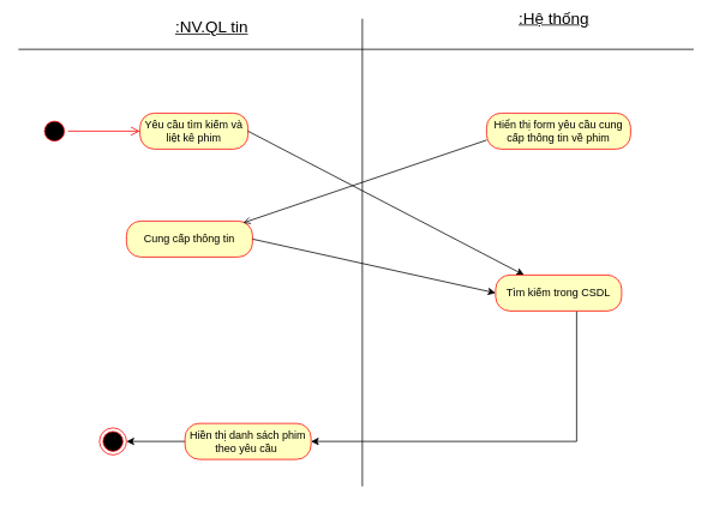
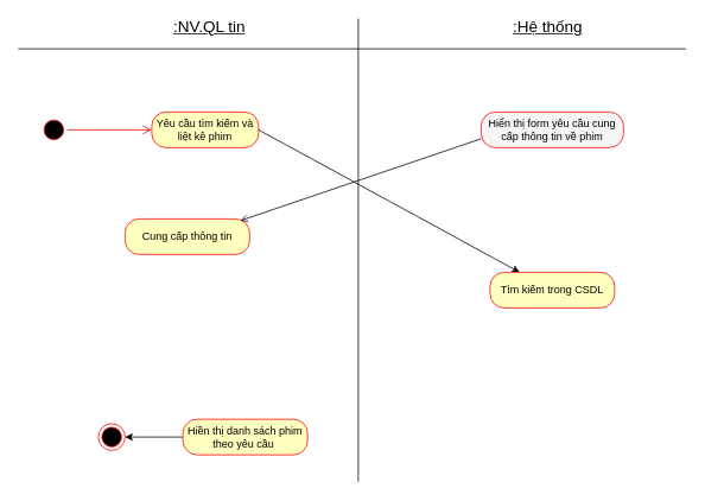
- <mxCell id="5" value="&lt;u&gt;&lt;font style=&quot;font-size: 18px&quot;&gt;:Hệ thống&lt;/font&gt;&lt;/u&gt;" style="text;html=1;strokeColor=none;fillColor=none;align=center;verticalAlign=middle;whiteSpace=wrap;rounded=0;" vertex="1" parent="1"><mxGeometry x="570" y="10" width="90" height="20" as="geometry" /></mxCell>
+ <mxCell id="5" value="&lt;u&gt;&lt;font style=&quot;font-size: 18px&quot;&gt;:Hệ thống&lt;/font&gt;&lt;/u&gt;" style="text;html=1;strokeColor=none;fillColor=none;align=center;verticalAlign=middle;whiteSpace=wrap;rounded=0;" vertex="1" parent="1"><mxGeometry x="570" y="20" width="90" height="20" as="geometry" /></mxCell>
- <mxCell id="8" value="Yêu cầu tìm kiếm và liệt kê phim" style="rounded=1;whiteSpace=wrap;html=1;arcSize=40;fontColor=#000000;fillColor=#ffffc0;strokeColor=#ff0000;" vertex="1" parent="1"><mxGeometry x="155" y="125" width="120" height="40" as="geometry" /></mxCell>
+ <mxCell id="8" value="Yêu cầu tìm kiếm và liệt kê phim" style="rounded=1;whiteSpace=wrap;html=1;arcSize=40;fontColor=#000000;fillColor=#ffffc0;strokeColor=#ff0000;" vertex="1" parent="1"><mxGeometry x="170" y="125" width="120" height="40" as="geometry" /></mxCell>
- <mxCell id="9" value="Hiển thị form yêu cầu cung cấp thông tin về phim" style="rounded=1;whiteSpace=wrap;html=1;arcSize=40;fontColor=#000000;fillColor=#ffffc0;strokeColor=#ff0000;" vertex="1" parent="1"><mxGeometry x="540" y="125" width="160" height="40" as="geometry" /></mxCell>
+ <mxCell id="9" value="Hiển thị form yêu cầu cung cấp thông tin về phim" style="rounded=1;whiteSpace=wrap;html=1;arcSize=40;fontColor=#000000;fillColor=#f5f5f5;strokeColor=#ff0000;" vertex="1" parent="1"><mxGeometry x="540" y="125" width="160" height="40" as="geometry" /></mxCell>
- <mxCell id="18" value="" style="endArrow=classic;html=1;strokeColor=#000000;fillColor=#171717;entryX=0;entryY=0.5;entryDx=0;entryDy=0;exitX=1;exitY=0.5;exitDx=0;exitDy=0;" edge="1" parent="1" source="10" target="14"><mxGeometry width="50" height="50" relative="1" as="geometry"><mxPoint x="230" y="390" as="sourcePoint" /><mxPoint x="280" y="340" as="targetPoint" /></mxGeometry></mxCell>
- <mxCell id="13" value="" style="edgeStyle=orthogonalEdgeStyle;rounded=0;orthogonalLoop=1;jettySize=auto;html=1;strokeColor=#000000;fillColor=#171717;" edge="1" parent="1" source="14" target="16"><mxGeometry relative="1" as="geometry"><Array as="points"><mxPoint x="640" y="490" /></Array></mxGeometry></mxCell>
